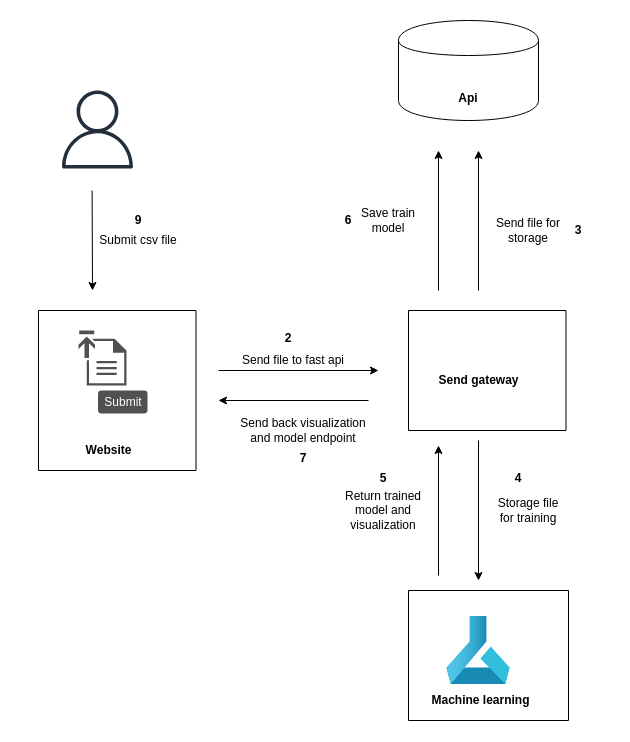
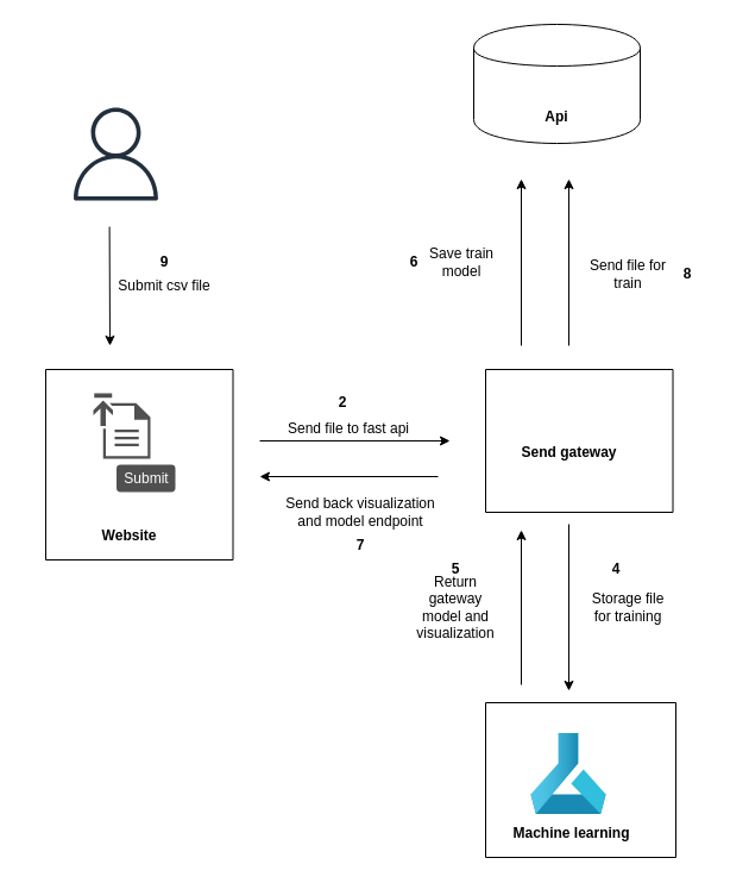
- <mxCell id="18" value="Send file for storage" style="text;strokeColor=none;align=center;fillColor=none;html=1;verticalAlign=middle;whiteSpace=wrap;rounded=1;" parent="1" vertex="1"><mxGeometry x="488" y="210" width="80" height="40" as="geometry" /></mxCell>
+ <mxCell id="18" value="Send file for train" style="text;strokeColor=none;align=center;fillColor=none;html=1;verticalAlign=middle;whiteSpace=wrap;rounded=1;" parent="1" vertex="1"><mxGeometry x="488" y="210" width="80" height="40" as="geometry" /></mxCell>
- <mxCell id="31" value="&lt;b&gt;3&lt;/b&gt;" style="text;strokeColor=none;align=center;fillColor=none;html=1;verticalAlign=middle;whiteSpace=wrap;rounded=1;" parent="1" vertex="1"><mxGeometry x="548" y="192.5" width="60" height="75" as="geometry" /></mxCell>
+ <mxCell id="31" value="&lt;b&gt;8&lt;/b&gt;" style="text;strokeColor=none;align=center;fillColor=none;html=1;verticalAlign=middle;whiteSpace=wrap;rounded=1;" parent="1" vertex="1"><mxGeometry x="548" y="192.5" width="60" height="75" as="geometry" /></mxCell>
- <mxCell id="21" value="Return trained model and visualization" style="text;strokeColor=none;align=center;fillColor=none;html=1;verticalAlign=middle;whiteSpace=wrap;rounded=1;" parent="1" vertex="1"><mxGeometry x="343" y="490" width="80" height="40" as="geometry" /></mxCell>
+ <mxCell id="21" value="Return gateway model and visualization" style="text;strokeColor=none;align=center;fillColor=none;html=1;verticalAlign=middle;whiteSpace=wrap;rounded=1;" parent="1" vertex="1"><mxGeometry x="343" y="490" width="80" height="40" as="geometry" /></mxCell>
